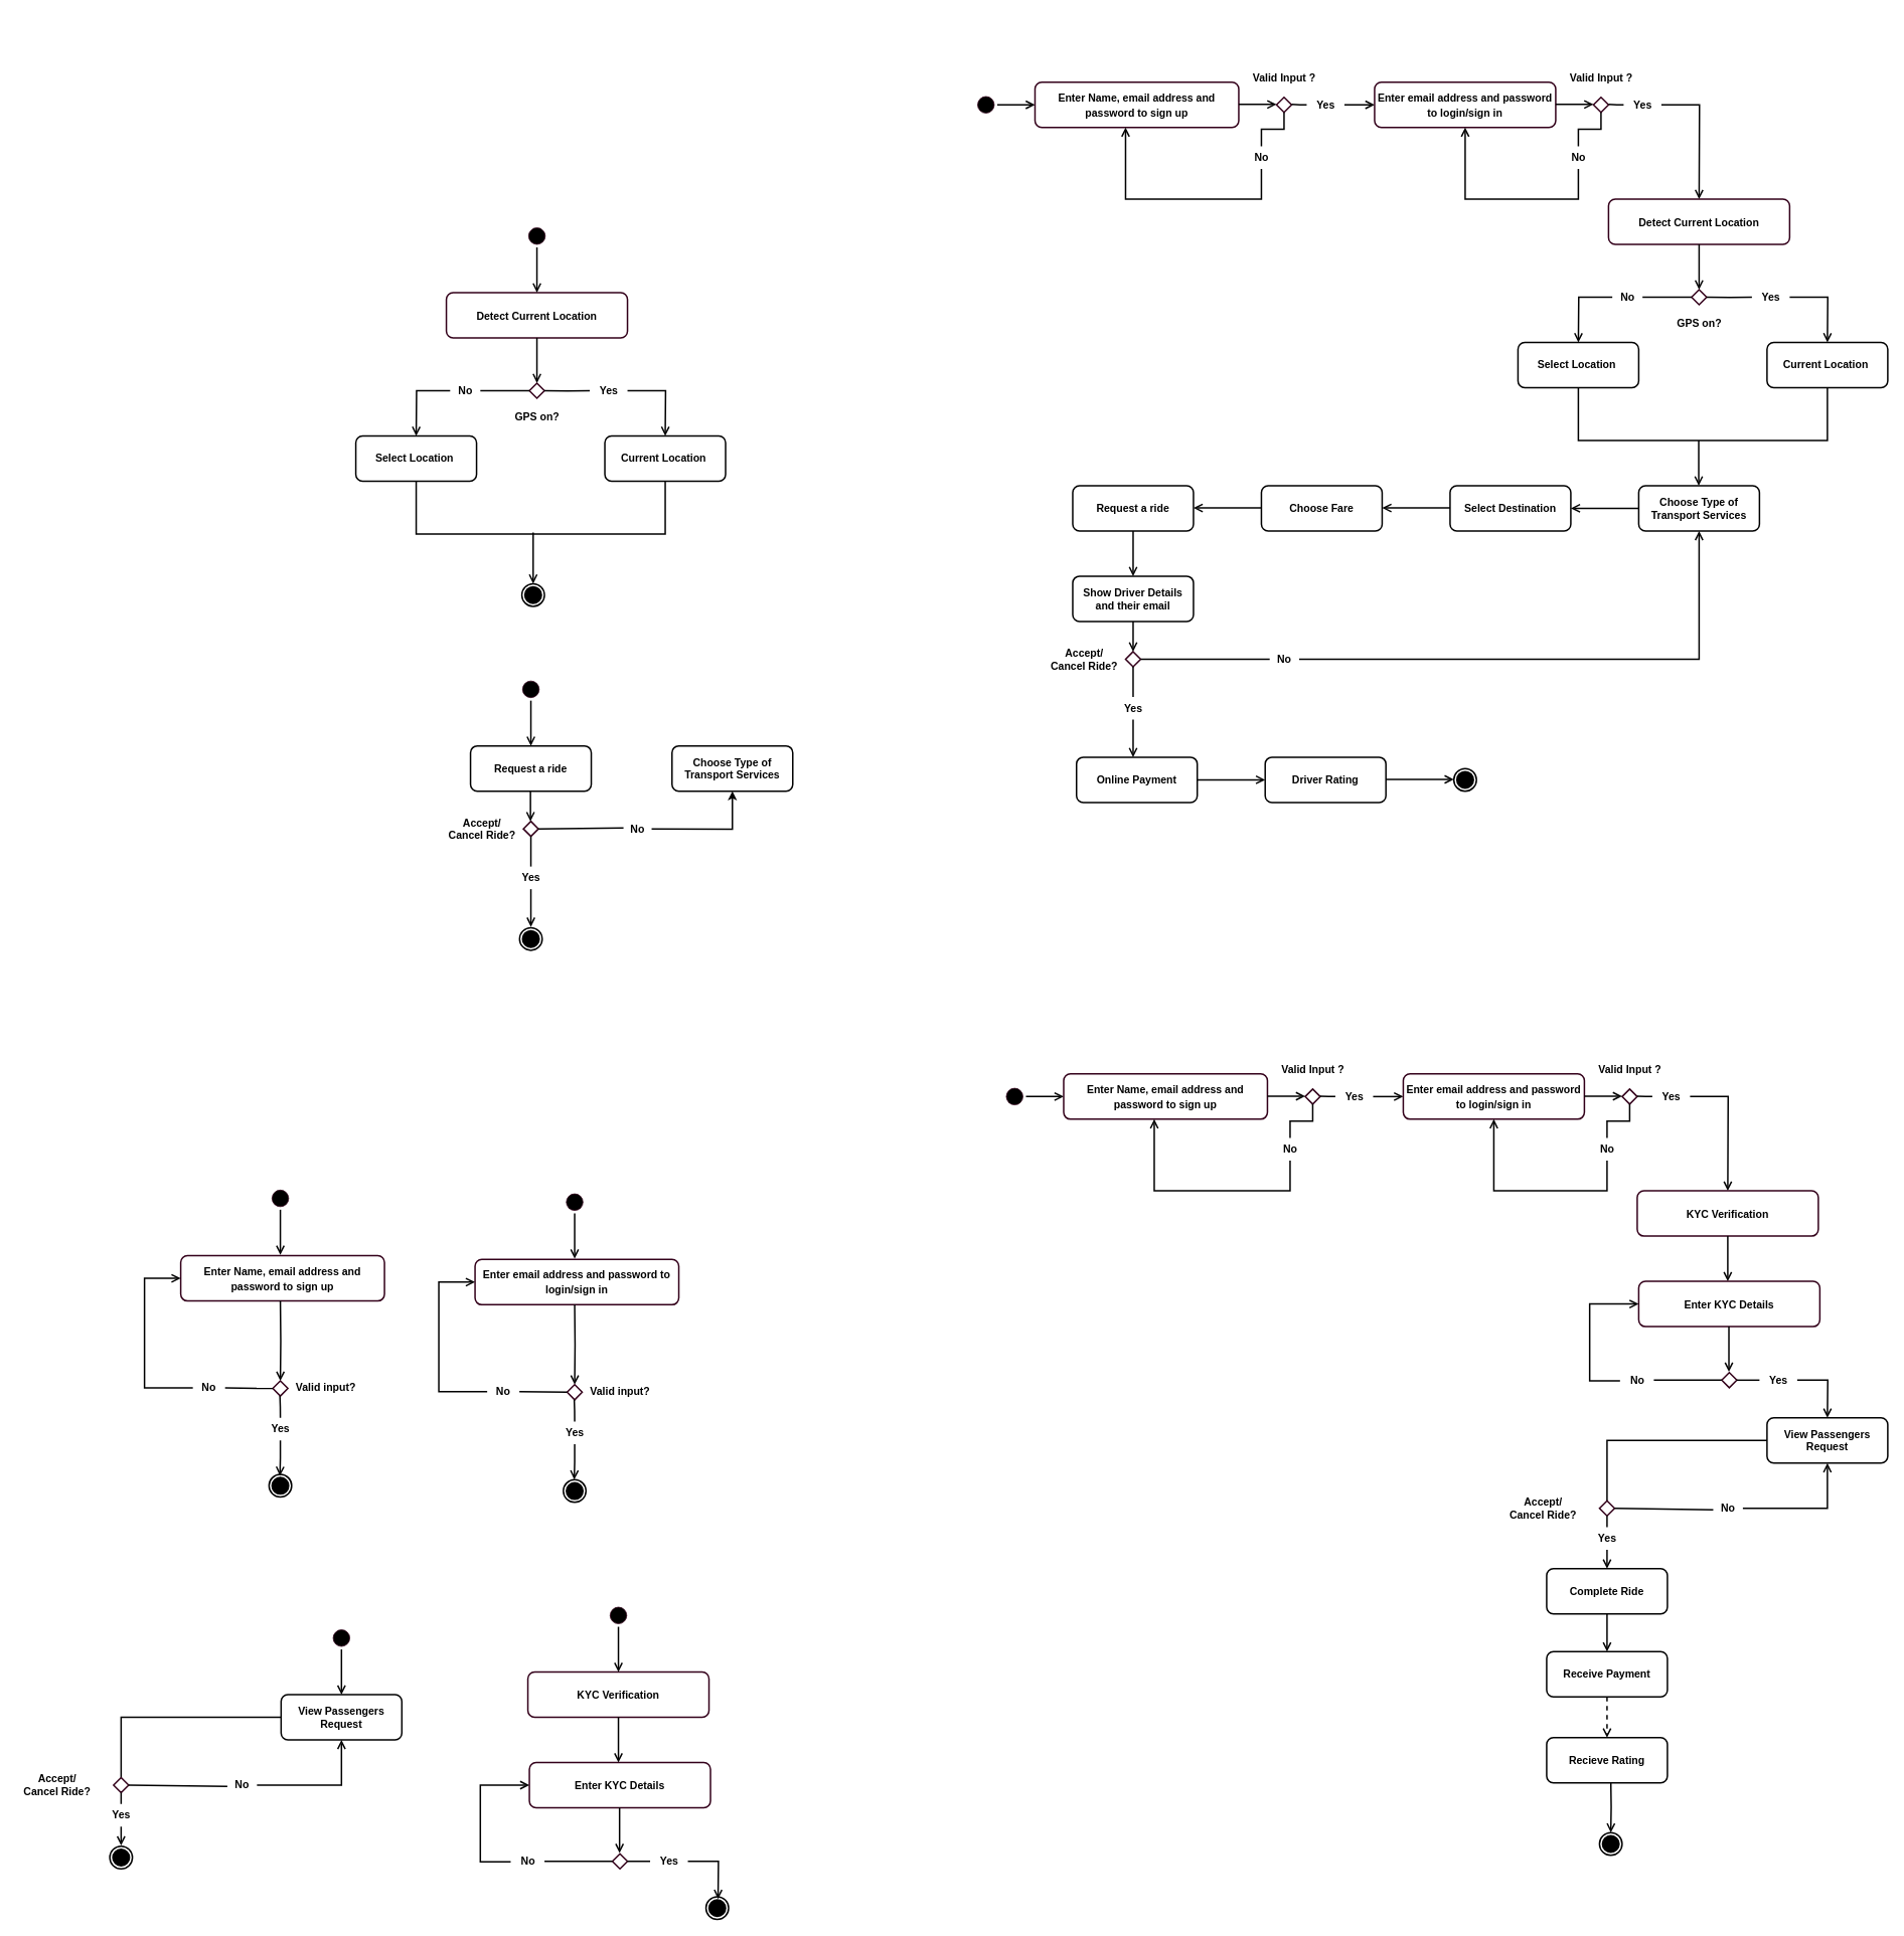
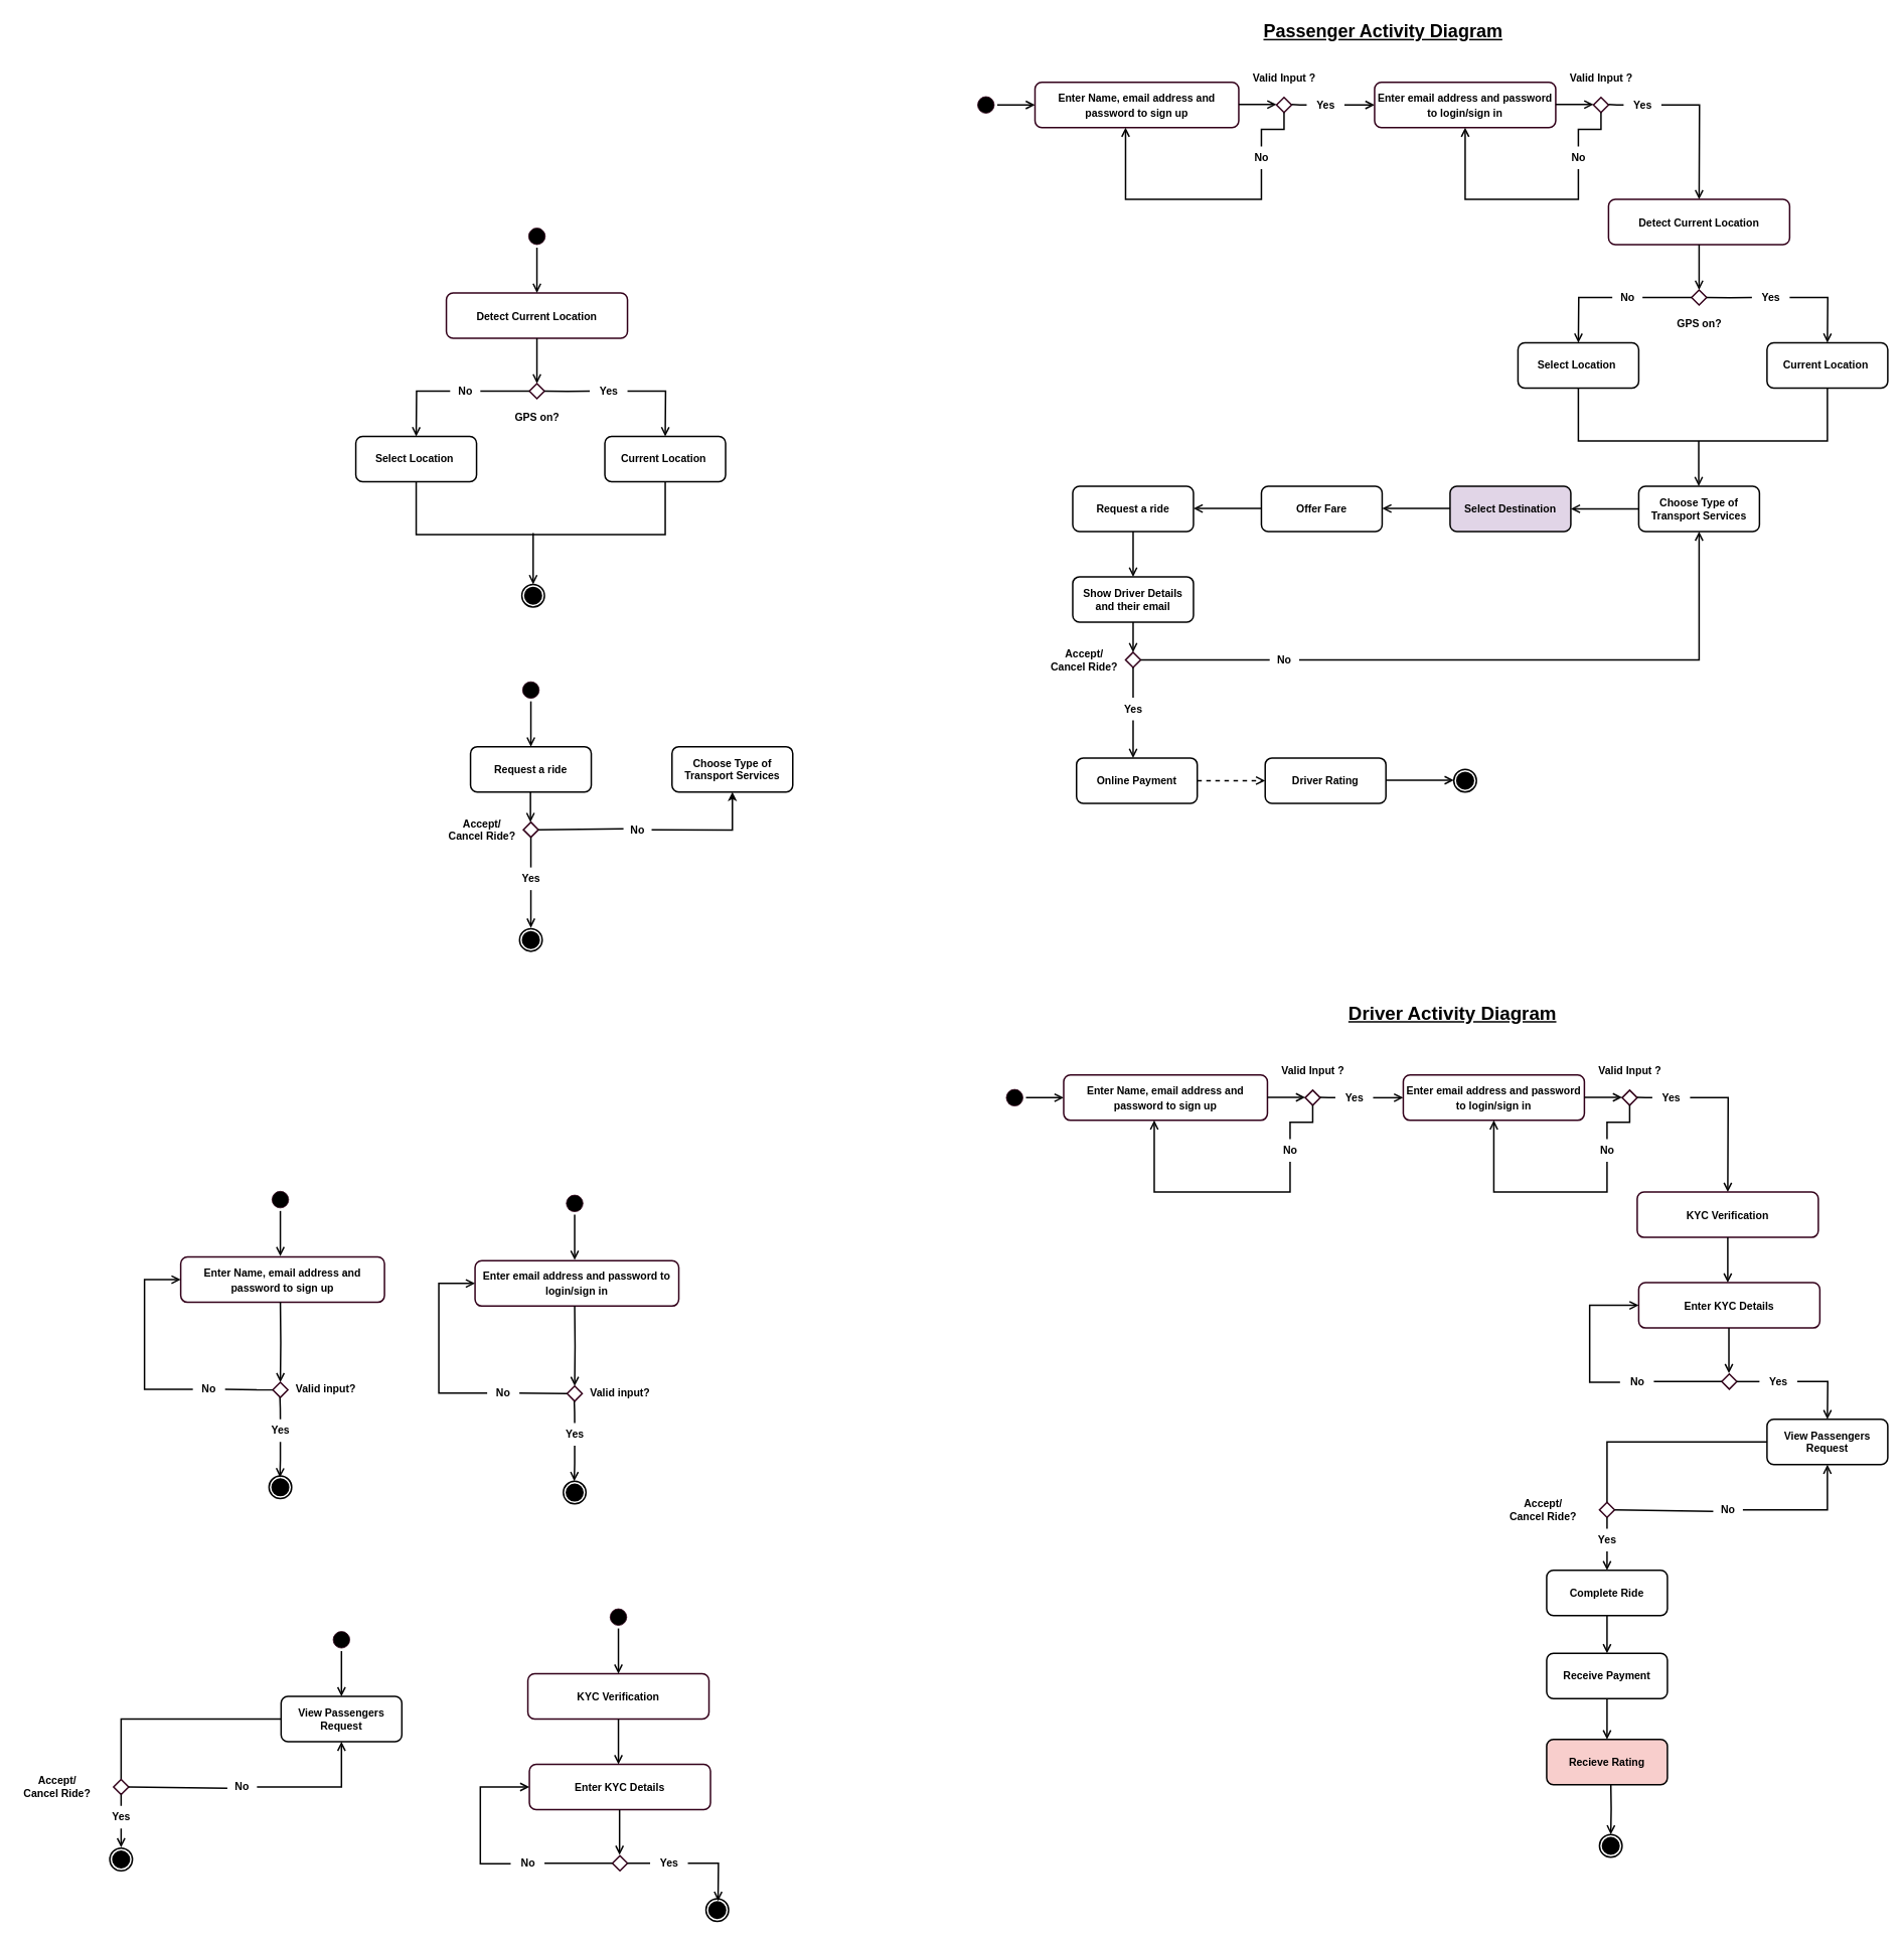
+ <mxCell id="62" value="&lt;b&gt;&lt;font style=&quot;font-size: 24px;&quot;&gt;&lt;u&gt;Passenger Activity Diagram&lt;/u&gt;&lt;/font&gt;&lt;/b&gt;" style="text;html=1;align=center;verticalAlign=middle;resizable=0;points=[];autosize=1;strokeColor=none;fillColor=none;fontSize=14;" parent="1" vertex="1"><mxGeometry x="1664" y="20" width="335" height="41" as="geometry" /></mxCell>
- <mxCell id="33" value="&lt;b&gt;Choose Fare&lt;/b&gt;" style="rounded=1;whiteSpace=wrap;html=1;fontSize=14;strokeWidth=2;" parent="1" vertex="1"><mxGeometry x="1671" y="643" width="160" height="60" as="geometry" /></mxCell>
+ <mxCell id="33" value="&lt;b&gt;Offer Fare&lt;/b&gt;" style="rounded=1;whiteSpace=wrap;html=1;fontSize=14;strokeWidth=2;" parent="1" vertex="1"><mxGeometry x="1671" y="643" width="160" height="60" as="geometry" /></mxCell>
- <mxCell id="32" value="&lt;b&gt;Select Destination&lt;/b&gt;" style="rounded=1;whiteSpace=wrap;html=1;fontSize=14;strokeWidth=2;" parent="1" vertex="1"><mxGeometry x="1921" y="643" width="160" height="60" as="geometry" /></mxCell>
+ <mxCell id="32" value="&lt;b&gt;Select Destination&lt;/b&gt;" style="rounded=1;whiteSpace=wrap;html=1;fontSize=14;strokeWidth=2;fillColor=#e1d5e7;" parent="1" vertex="1"><mxGeometry x="1921" y="643" width="160" height="60" as="geometry" /></mxCell>
- <mxCell id="51" value="" style="edgeStyle=orthogonalEdgeStyle;html=1;verticalAlign=bottom;endArrow=open;endSize=8;strokeColor=#000000;rounded=0;strokeWidth=2;startArrow=none;exitX=1;exitY=0.5;exitDx=0;exitDy=0;entryX=0;entryY=0.5;entryDx=0;entryDy=0;" parent="1" source="49" target="50" edge="1"><mxGeometry relative="1" as="geometry"><mxPoint x="1511" y="873" as="targetPoint" /><mxPoint x="1511" y="833" as="sourcePoint" /></mxGeometry></mxCell>
+ <mxCell id="51" value="" style="edgeStyle=orthogonalEdgeStyle;html=1;verticalAlign=bottom;endArrow=open;endSize=8;strokeColor=#000000;rounded=0;strokeWidth=2;startArrow=none;exitX=1;exitY=0.5;exitDx=0;exitDy=0;entryX=0;entryY=0.5;entryDx=0;entryDy=0;dashed=1;" parent="1" source="49" target="50" edge="1"><mxGeometry relative="1" as="geometry"><mxPoint x="1511" y="873" as="targetPoint" /><mxPoint x="1511" y="833" as="sourcePoint" /></mxGeometry></mxCell>
+ <mxCell id="115" value="&lt;font style=&quot;font-size: 25px;&quot;&gt;&lt;u&gt;&lt;b&gt;Driver Activity Diagram&lt;/b&gt;&lt;/u&gt;&lt;/font&gt;" style="text;html=1;align=center;verticalAlign=middle;resizable=0;points=[];autosize=1;strokeColor=none;fillColor=none;fontSize=14;" parent="1" vertex="1"><mxGeometry x="1774" y="1320" width="300" height="40" as="geometry" /></mxCell>
- <mxCell id="114" value="" style="edgeStyle=orthogonalEdgeStyle;html=1;verticalAlign=bottom;endArrow=open;endSize=8;strokeColor=#000000;rounded=0;strokeWidth=2;startArrow=none;exitX=0.5;exitY=1;exitDx=0;exitDy=0;entryX=0.5;entryY=0;entryDx=0;entryDy=0;dashed=1;" parent="1" source="113" target="111" edge="1"><mxGeometry relative="1" as="geometry"><mxPoint x="2139" y="2199" as="targetPoint" /><mxPoint x="2139" y="2149" as="sourcePoint" /></mxGeometry></mxCell>
+ <mxCell id="114" value="" style="edgeStyle=orthogonalEdgeStyle;html=1;verticalAlign=bottom;endArrow=open;endSize=8;strokeColor=#000000;rounded=0;strokeWidth=2;startArrow=none;exitX=0.5;exitY=1;exitDx=0;exitDy=0;entryX=0.5;entryY=0;entryDx=0;entryDy=0;" parent="1" source="113" target="111" edge="1"><mxGeometry relative="1" as="geometry"><mxPoint x="2139" y="2199" as="targetPoint" /><mxPoint x="2139" y="2149" as="sourcePoint" /></mxGeometry></mxCell>
- <mxCell id="111" value="&lt;b&gt;Recieve Rating&lt;/b&gt;" style="rounded=1;whiteSpace=wrap;html=1;fontSize=14;strokeWidth=2;" parent="1" vertex="1"><mxGeometry x="2049" y="2303" width="160" height="60" as="geometry" /></mxCell>
+ <mxCell id="111" value="&lt;b&gt;Recieve Rating&lt;/b&gt;" style="rounded=1;whiteSpace=wrap;html=1;fontSize=14;strokeWidth=2;fillColor=#f8cecc;" parent="1" vertex="1"><mxGeometry x="2049" y="2303" width="160" height="60" as="geometry" /></mxCell>
